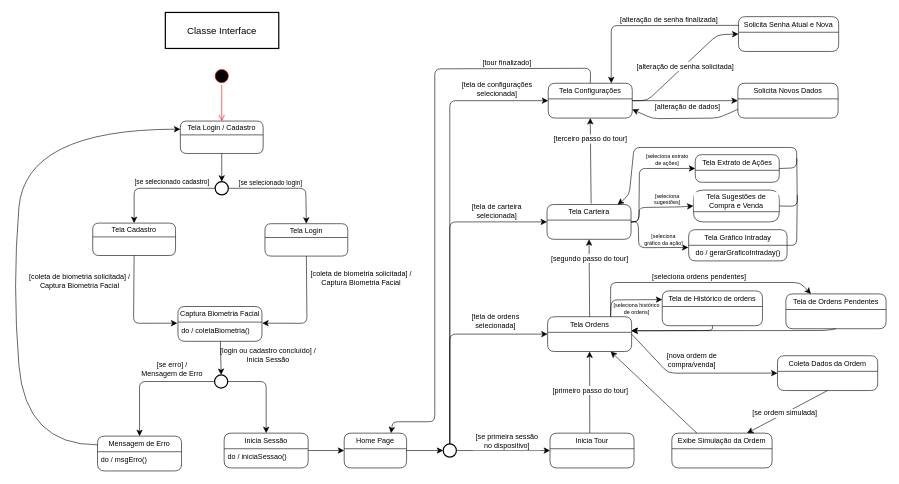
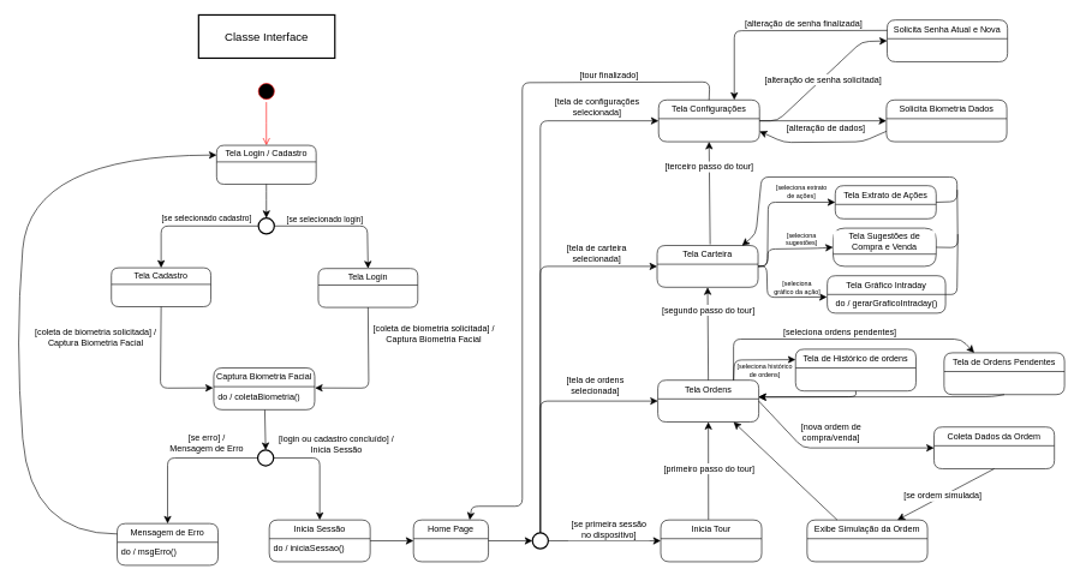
- <mxCell id="65" value="Solicita Novos Dados" style="swimlane;fontStyle=0;childLayout=stackLayout;horizontal=1;startSize=26;fillColor=none;horizontalStack=0;resizeParent=1;resizeParentMax=0;resizeLast=0;collapsible=1;marginBottom=0;whiteSpace=wrap;html=1;fontFamily=Helvetica;fontSize=12;fontColor=default;labelBackgroundColor=default;rounded=1;" vertex="1" parent="1"><mxGeometry x="1229" y="138" width="167" height="58" as="geometry" /></mxCell>
+ <mxCell id="65" value="Solicita Biometria Dados" style="swimlane;fontStyle=0;childLayout=stackLayout;horizontal=1;startSize=26;fillColor=none;horizontalStack=0;resizeParent=1;resizeParentMax=0;resizeLast=0;collapsible=1;marginBottom=0;whiteSpace=wrap;html=1;fontFamily=Helvetica;fontSize=12;fontColor=default;labelBackgroundColor=default;rounded=1;" vertex="1" parent="1"><mxGeometry x="1229" y="138" width="167" height="58" as="geometry" /></mxCell>
- <mxCell id="23" value="[login ou cadastro concluído] /&lt;div&gt;Inicia Sessão&lt;/div&gt;" style="text;html=1;align=center;verticalAlign=middle;whiteSpace=wrap;rounded=0;fontSize=12;fontFamily=Helvetica;fontColor=default;labelBackgroundColor=default;" vertex="1" parent="1"><mxGeometry x="363" y="576" width="167" height="30" as="geometry" /></mxCell>
+ <mxCell id="23" value="[login ou cadastro concluído] /&lt;div&gt;Inicia Sessão&lt;/div&gt;" style="text;html=1;align=center;verticalAlign=middle;whiteSpace=wrap;rounded=0;fontSize=12;fontFamily=Helvetica;fontColor=default;labelBackgroundColor=default;" vertex="1" parent="1"><mxGeometry x="383" y="601" width="167" height="30" as="geometry" /></mxCell>
